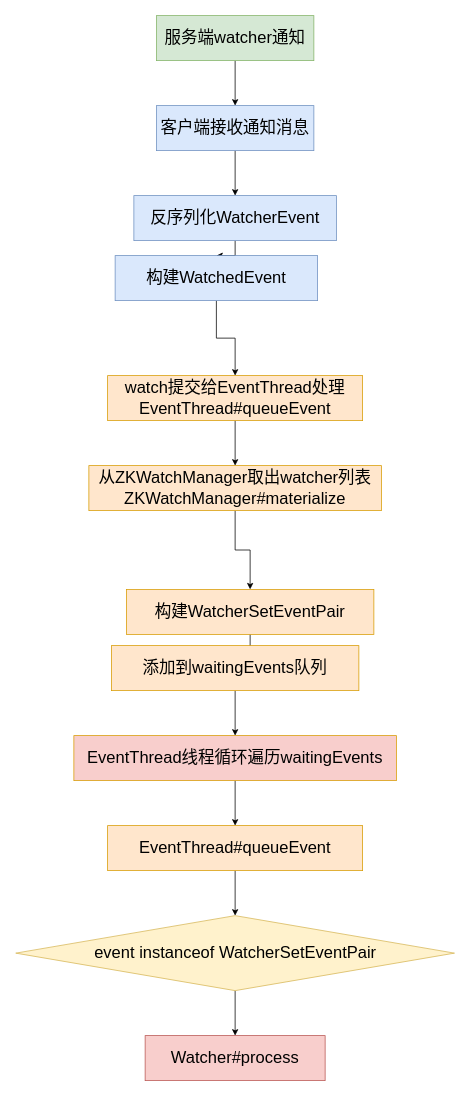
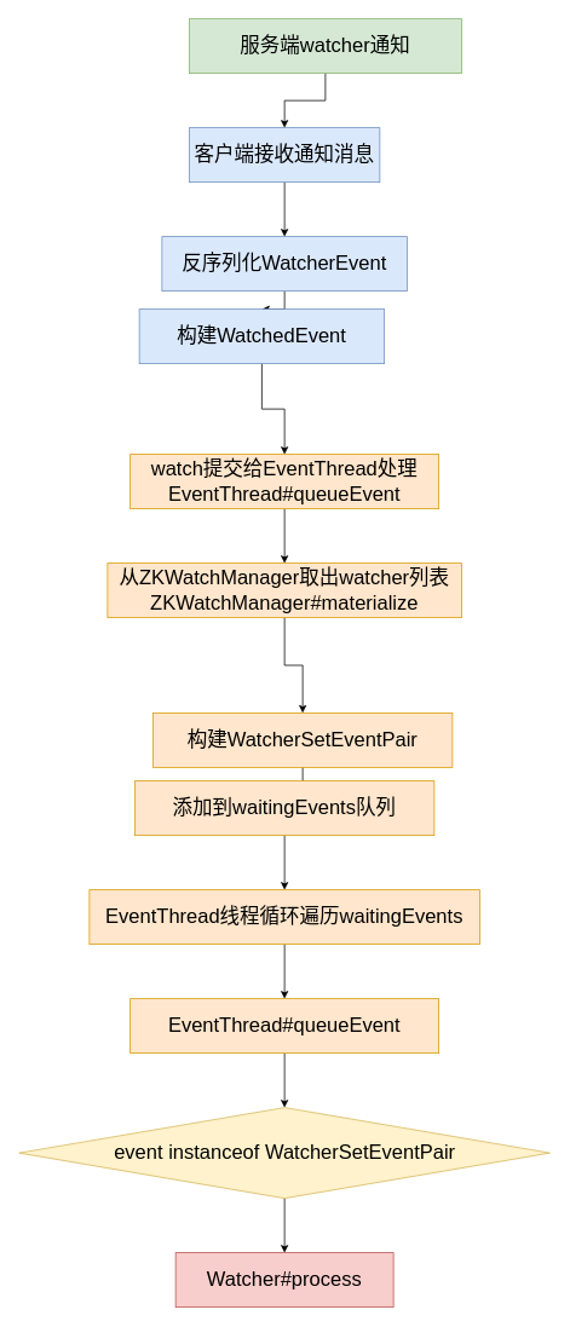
- <mxCell id="3" value="&lt;font style=&quot;font-size: 22px&quot;&gt;服务端watcher通知&lt;/font&gt;" style="rounded=0;whiteSpace=wrap;html=1;fillColor=#d5e8d4;strokeColor=#82b366;" vertex="1" parent="1"><mxGeometry x="208" y="20" width="210" height="60" as="geometry" /></mxCell>
+ <mxCell id="3" value="&lt;font style=&quot;font-size: 22px&quot;&gt;服务端watcher通知&lt;/font&gt;" style="rounded=0;whiteSpace=wrap;html=1;fillColor=#d5e8d4;strokeColor=#82b366;" vertex="1" parent="1"><mxGeometry x="208" y="20" width="300" height="60" as="geometry" /></mxCell>
- <mxCell id="19" value="&lt;span style=&quot;font-size: 22px&quot;&gt;EventThread线程循环遍历waitingEvents&lt;/span&gt;" style="rounded=0;whiteSpace=wrap;html=1;fillColor=#f8cecc;strokeColor=#d79b00;" vertex="1" parent="1"><mxGeometry x="98" y="980" width="430" height="60" as="geometry" /></mxCell>
+ <mxCell id="19" value="&lt;span style=&quot;font-size: 22px&quot;&gt;EventThread线程循环遍历waitingEvents&lt;/span&gt;" style="rounded=0;whiteSpace=wrap;html=1;fillColor=#ffe6cc;strokeColor=#d79b00;" vertex="1" parent="1"><mxGeometry x="98" y="980" width="430" height="60" as="geometry" /></mxCell>
